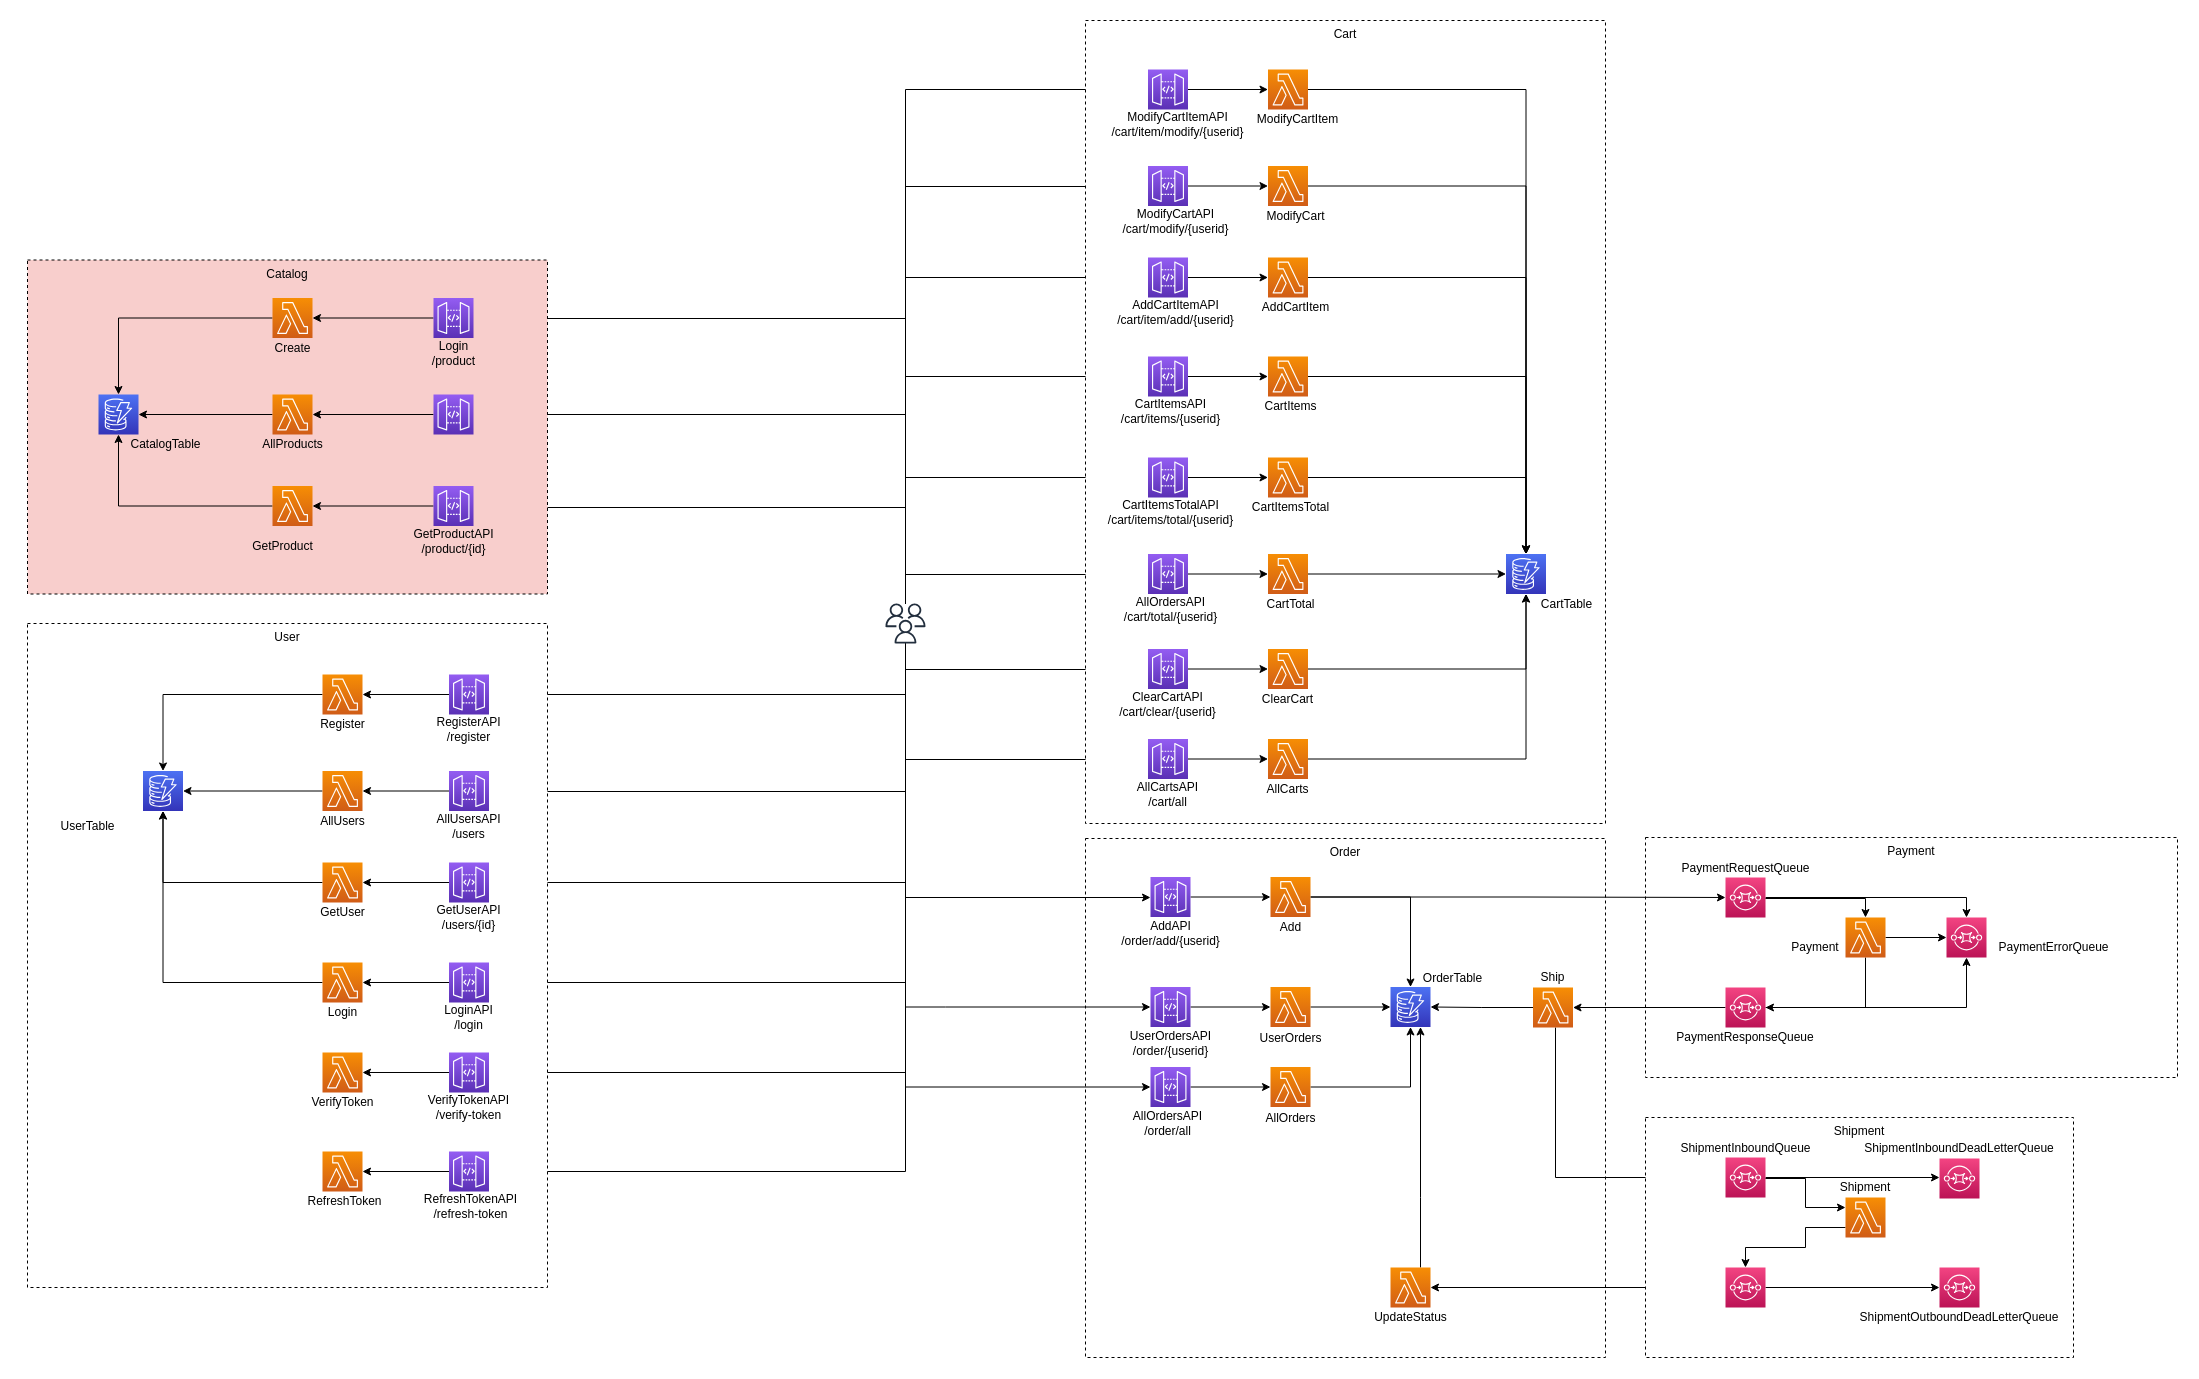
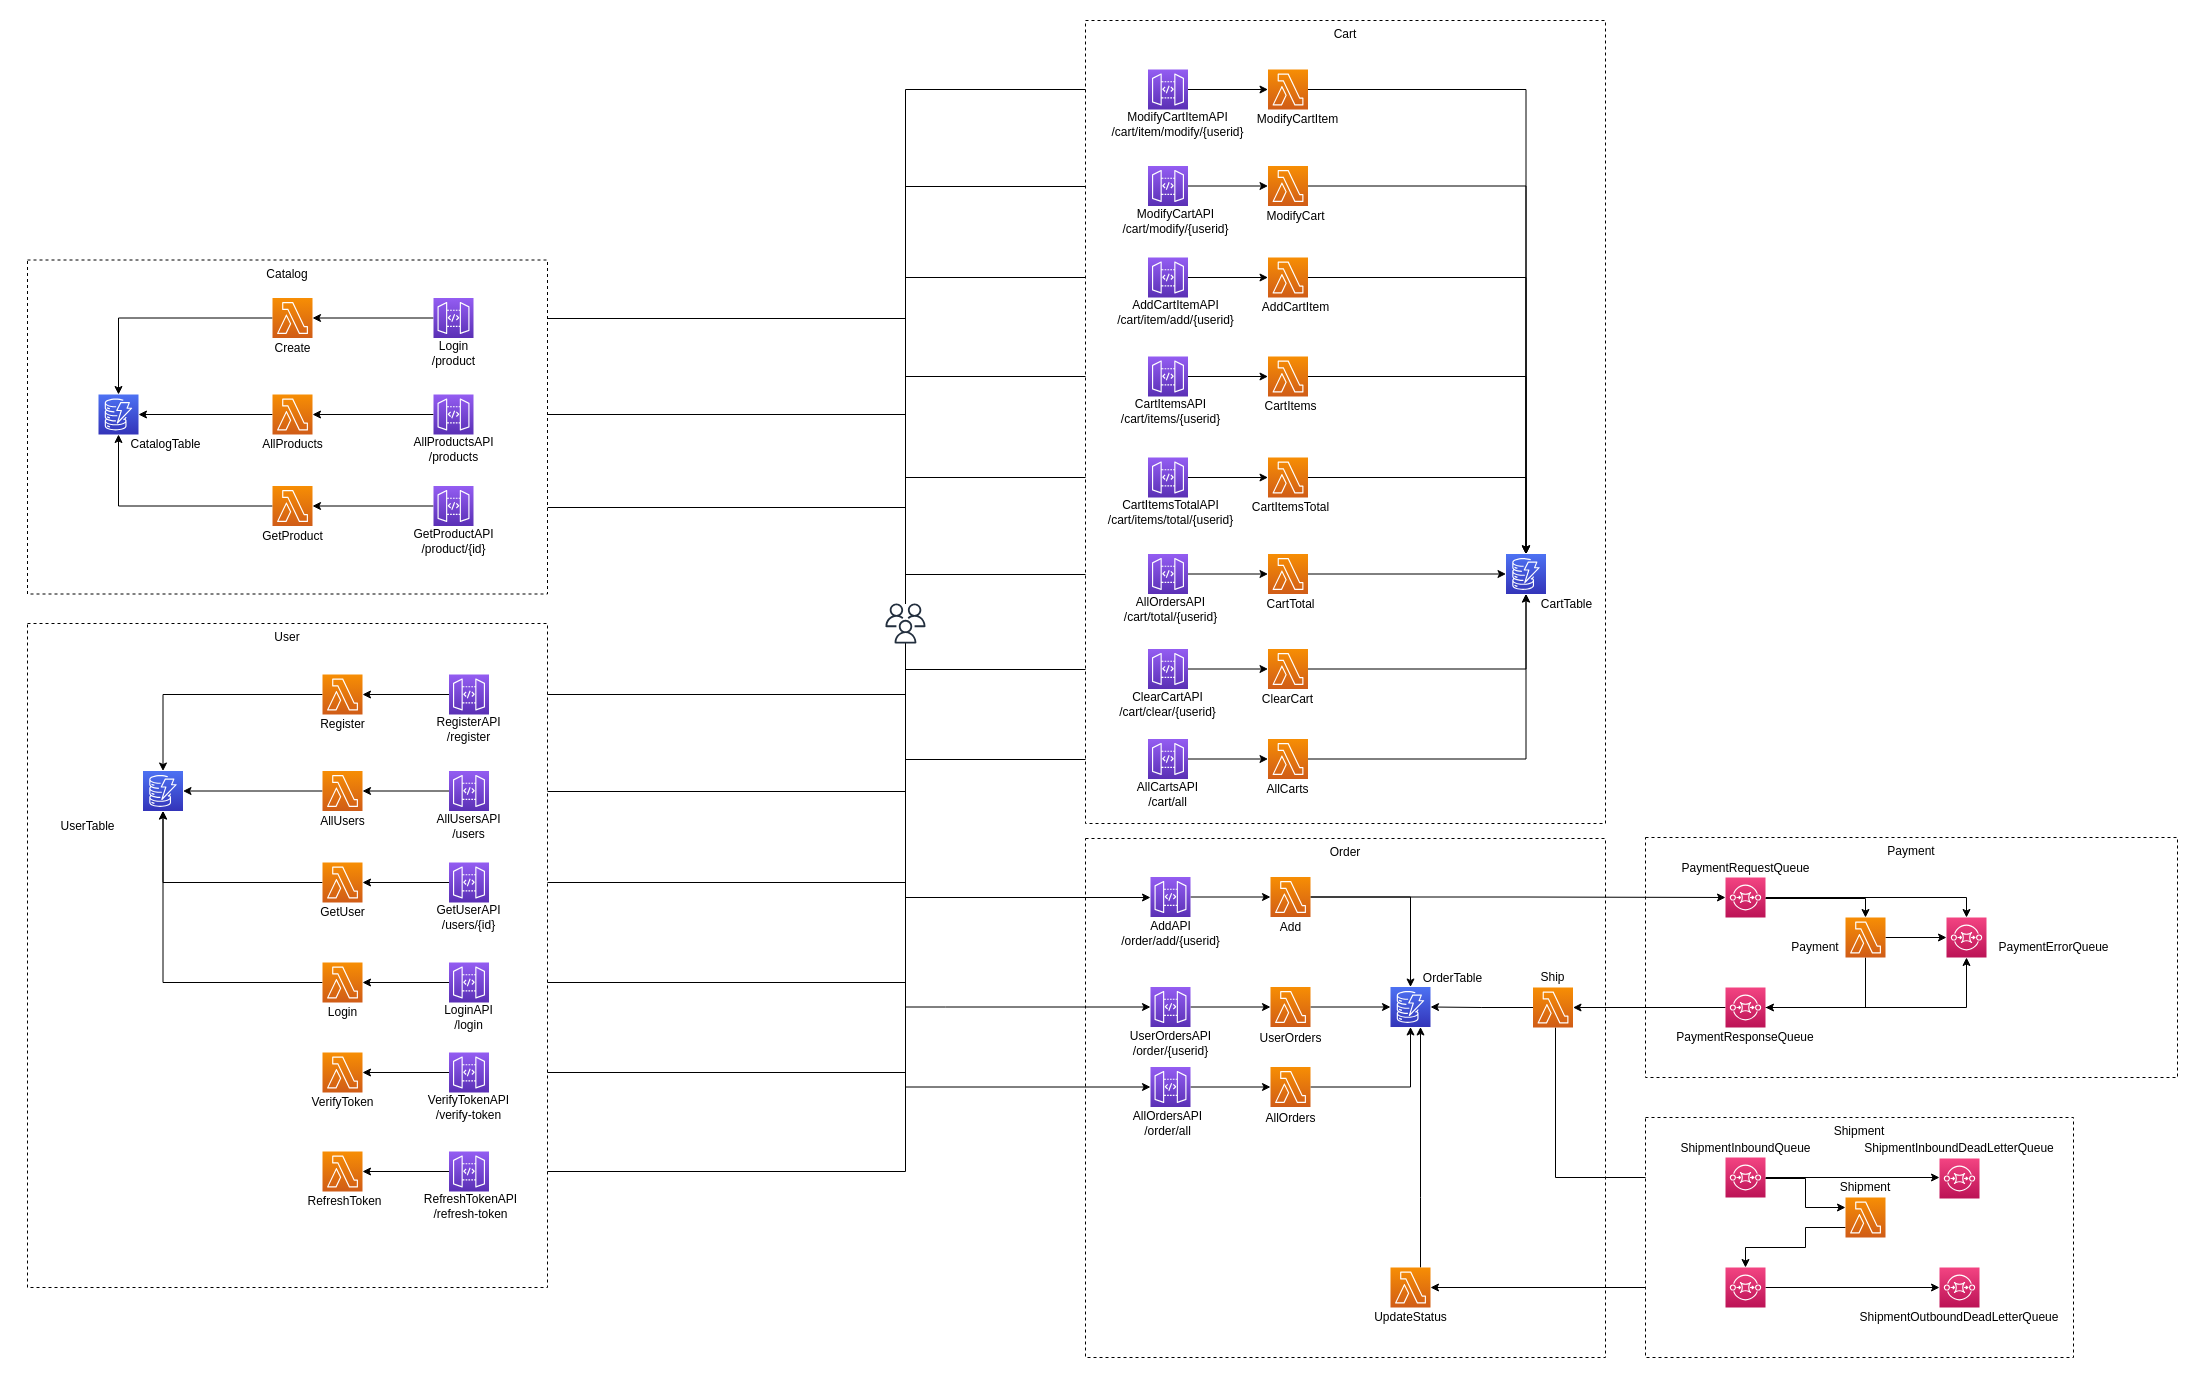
- <mxCell id="131" value="Catalog" style="dashed=1;verticalAlign=top;fontStyle=0;fillColor=#f8cecc;" parent="1" vertex="1"><mxGeometry x="27" y="259.5" width="520" height="334" as="geometry" /></mxCell>
+ <mxCell id="131" value="Catalog" style="dashed=1;verticalAlign=top;fontStyle=0;" parent="1" vertex="1"><mxGeometry x="27" y="259.5" width="520" height="334" as="geometry" /></mxCell>
+ <mxCell id="144" value="AllProductsAPI&lt;br&gt;/products" style="text;html=1;strokeColor=none;fillColor=none;align=center;verticalAlign=middle;whiteSpace=wrap;rounded=0;" parent="1" vertex="1"><mxGeometry x="385.5" y="434" width="135" height="30" as="geometry" /></mxCell>
- <mxCell id="138" value="GetProduct" style="text;html=1;strokeColor=none;fillColor=none;align=center;verticalAlign=middle;whiteSpace=wrap;rounded=0;" parent="1" vertex="1"><mxGeometry x="214.5" y="535.5" width="135" height="20" as="geometry" /></mxCell>
+ <mxCell id="138" value="GetProduct" style="text;html=1;strokeColor=none;fillColor=none;align=center;verticalAlign=middle;whiteSpace=wrap;rounded=0;" parent="1" vertex="1"><mxGeometry x="224.5" y="525.5" width="135" height="20" as="geometry" /></mxCell>
